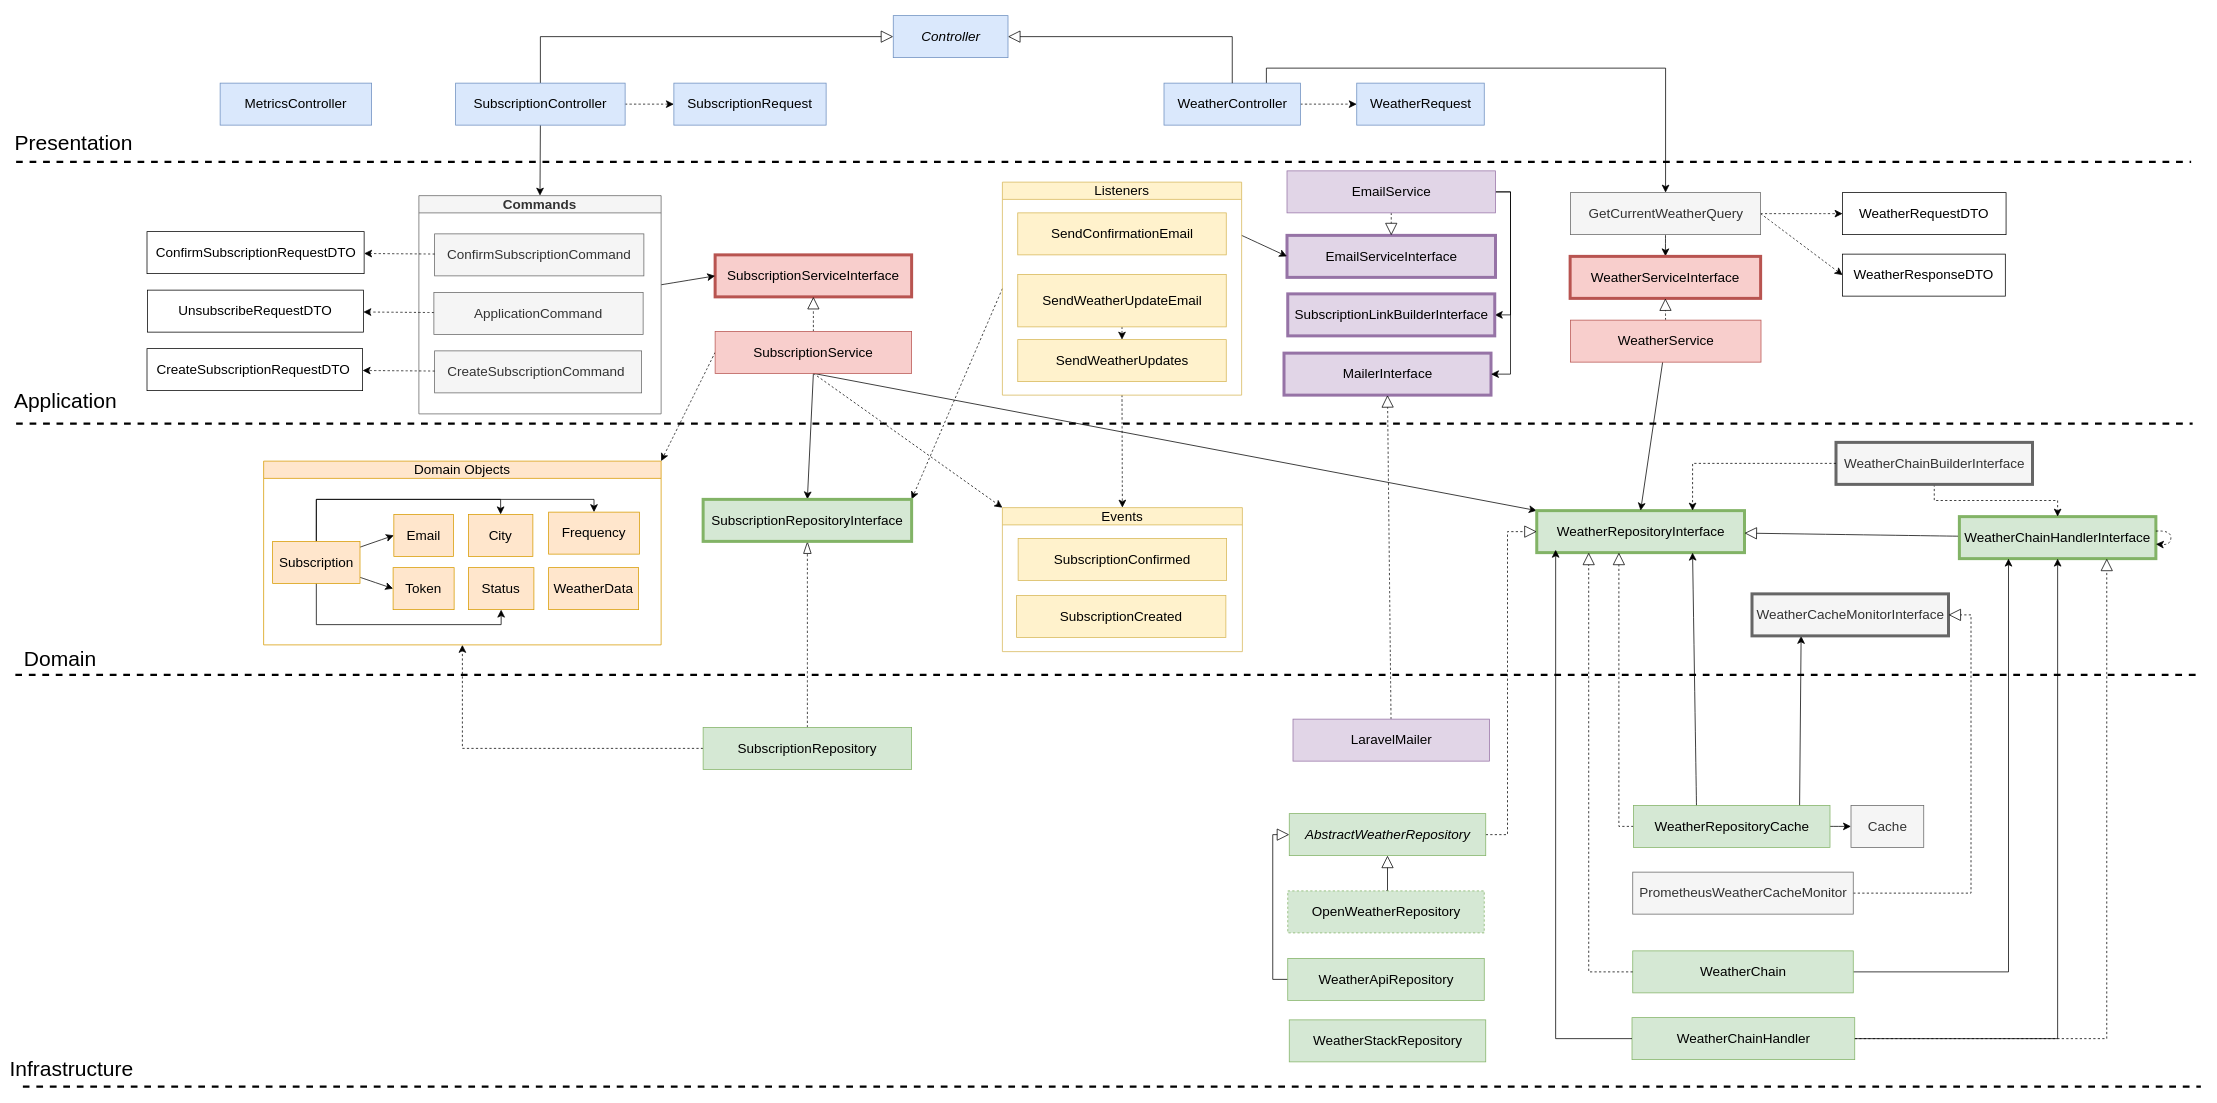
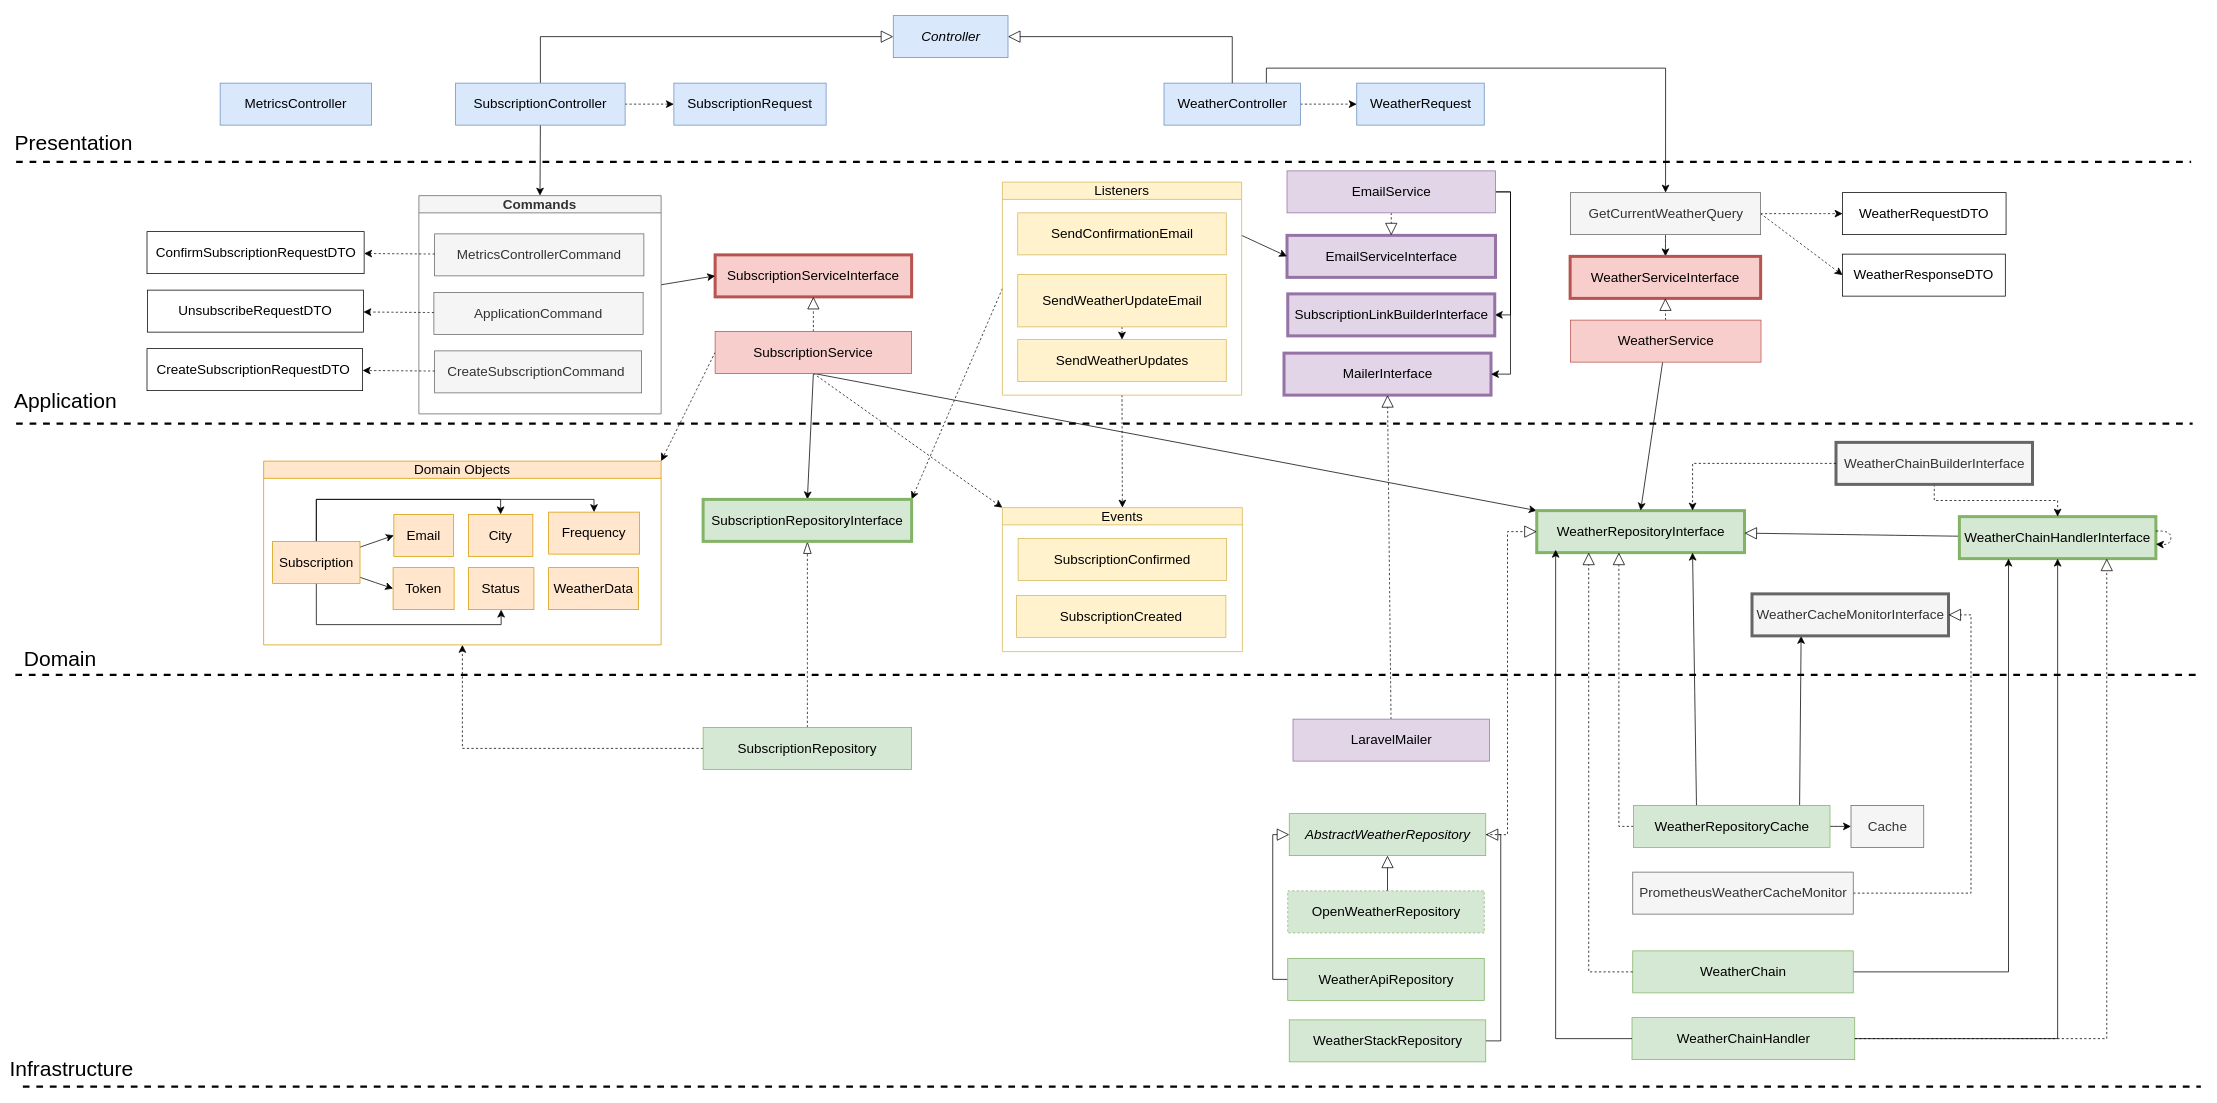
- <mxCell id="112" value="ConfirmSubscription&lt;span&gt;Command&lt;/span&gt;" style="rounded=0;whiteSpace=wrap;html=1;fillColor=#f5f5f5;strokeColor=#666666;fontColor=#333333;fontSize=18;fontStyle=0" vertex="1" parent="108"><mxGeometry x="21" y="51" width="279" height="56" as="geometry" /></mxCell>
+ <mxCell id="112" value="MetricsController&lt;span&gt;Command&lt;/span&gt;" style="rounded=0;whiteSpace=wrap;html=1;fillColor=#f5f5f5;strokeColor=#666666;fontColor=#333333;fontSize=18;fontStyle=0" vertex="1" parent="108"><mxGeometry x="21" y="51" width="279" height="56" as="geometry" /></mxCell>
+ <mxCell id="73" style="edgeStyle=orthogonalEdgeStyle;rounded=0;orthogonalLoop=1;jettySize=auto;html=1;entryX=1;entryY=0.5;entryDx=0;entryDy=0;fontSize=12;startSize=8;endSize=14;exitX=1;exitY=0.5;exitDx=0;exitDy=0;endArrow=block;endFill=0;strokeWidth=1;" edge="1" parent="1" source="74" target="68"><mxGeometry relative="1" as="geometry"><mxPoint x="1405" y="1364" as="sourcePoint" /><mxPoint x="1405" y="1103" as="targetPoint" /></mxGeometry></mxCell>
